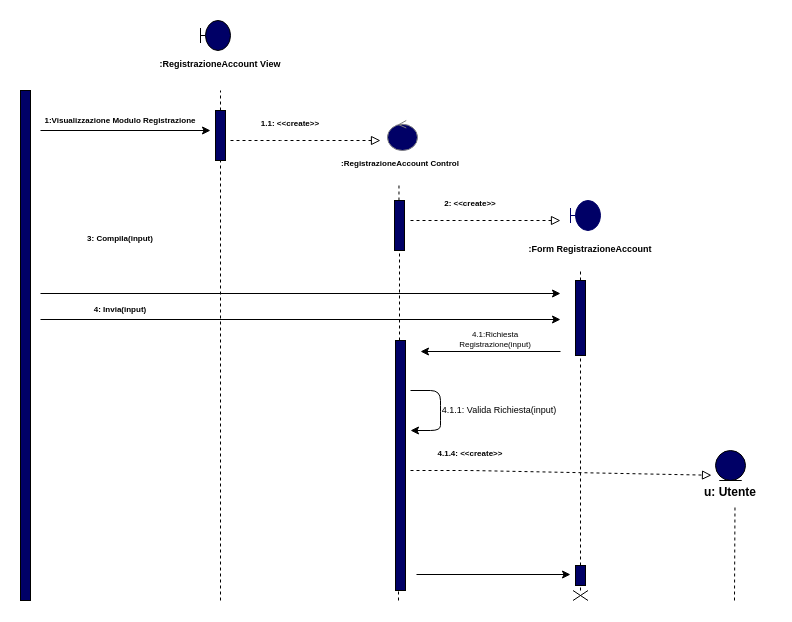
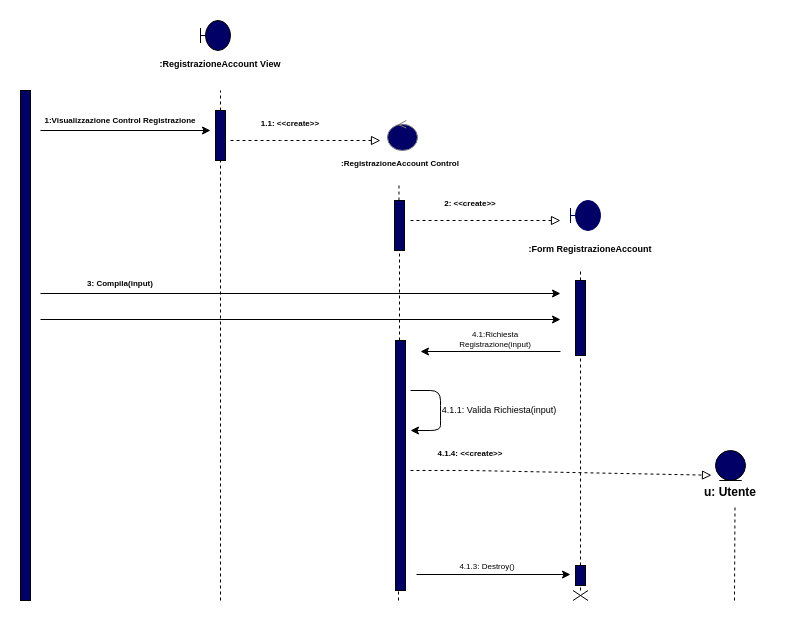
- <mxCell id="9" value="1:Visualizzazione Modulo Registrazione" style="text;align=center;fontStyle=1;verticalAlign=middle;spacingLeft=3;spacingRight=3;strokeColor=none;rotatable=0;points=[[0,0.5],[1,0.5]];portConstraint=eastwest;fontSize=8;" parent="1" vertex="1"><mxGeometry x="80" y="107" width="80" height="26" as="geometry" /></mxCell>
+ <mxCell id="9" value="1:Visualizzazione Control Registrazione" style="text;align=center;fontStyle=1;verticalAlign=middle;spacingLeft=3;spacingRight=3;strokeColor=none;rotatable=0;points=[[0,0.5],[1,0.5]];portConstraint=eastwest;fontSize=8;" parent="1" vertex="1"><mxGeometry x="80" y="107" width="80" height="26" as="geometry" /></mxCell>
- <mxCell id="23" value="3: Compila(input)" style="text;align=center;fontStyle=1;verticalAlign=middle;spacingLeft=3;spacingRight=3;strokeColor=none;rotatable=0;points=[[0,0.5],[1,0.5]];portConstraint=eastwest;fontSize=8;" parent="1" vertex="1"><mxGeometry x="80" y="225" width="80" height="26" as="geometry" /></mxCell>
+ <mxCell id="23" value="3: Compila(input)" style="text;align=center;fontStyle=1;verticalAlign=middle;spacingLeft=3;spacingRight=3;strokeColor=none;rotatable=0;points=[[0,0.5],[1,0.5]];portConstraint=eastwest;fontSize=8;" parent="1" vertex="1"><mxGeometry x="80" y="270" width="80" height="26" as="geometry" /></mxCell>
- <mxCell id="25" value="4: Invia(input)" style="text;align=center;fontStyle=1;verticalAlign=middle;spacingLeft=3;spacingRight=3;strokeColor=none;rotatable=0;points=[[0,0.5],[1,0.5]];portConstraint=eastwest;fontSize=8;" parent="1" vertex="1"><mxGeometry x="80" y="296" width="80" height="26" as="geometry" /></mxCell>
+ <mxCell id="37" value="4.1.3: Destroy()" style="text;html=1;strokeColor=none;fillColor=none;align=center;verticalAlign=middle;whiteSpace=wrap;rounded=0;fontSize=8;" parent="1" vertex="1"><mxGeometry x="432" y="556" width="110" height="20" as="geometry" /></mxCell>
